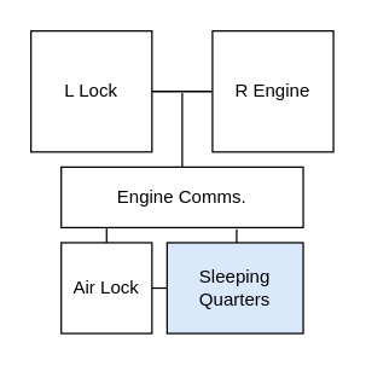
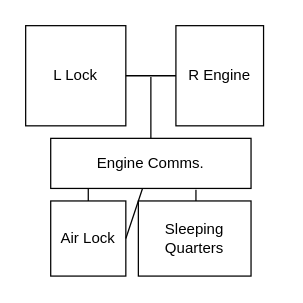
- <mxCell id="3" value="R Engine" style="whiteSpace=wrap;html=1;aspect=fixed;" vertex="1" parent="1"><mxGeometry x="140" y="20" width="80" height="80" as="geometry" /></mxCell>
+ <mxCell id="3" value="R Engine" style="whiteSpace=wrap;html=1;aspect=fixed;" vertex="1" parent="1"><mxGeometry x="140" y="20" width="70" height="80" as="geometry" /></mxCell>
- <mxCell id="10" value="" style="endArrow=none;html=1;rounded=0;entryX=0;entryY=0.5;entryDx=0;entryDy=0;exitX=1;exitY=0.5;exitDx=0;exitDy=0;" edge="1" parent="1" source="5" target="9"><mxGeometry width="50" height="50" relative="1" as="geometry"><mxPoint x="10" y="350" as="sourcePoint" /><mxPoint x="60" y="300" as="targetPoint" /></mxGeometry></mxCell>
+ <mxCell id="10" value="" style="endArrow=none;html=1;rounded=0;exitX=1;exitY=0.5;exitDx=0;exitDy=0;" edge="1" parent="1" source="5" target="4"><mxGeometry width="50" height="50" relative="1" as="geometry"><mxPoint x="10" y="350" as="sourcePoint" /><mxPoint x="60" y="300" as="targetPoint" /></mxGeometry></mxCell>
- <mxCell id="9" value="Sleeping Quarters" style="rounded=0;whiteSpace=wrap;html=1;fillColor=#dae8fc;" vertex="1" parent="1"><mxGeometry x="110" y="160" width="90" height="60" as="geometry" /></mxCell>
+ <mxCell id="9" value="Sleeping Quarters" style="rounded=0;whiteSpace=wrap;html=1;" vertex="1" parent="1"><mxGeometry x="110" y="160" width="90" height="60" as="geometry" /></mxCell>
